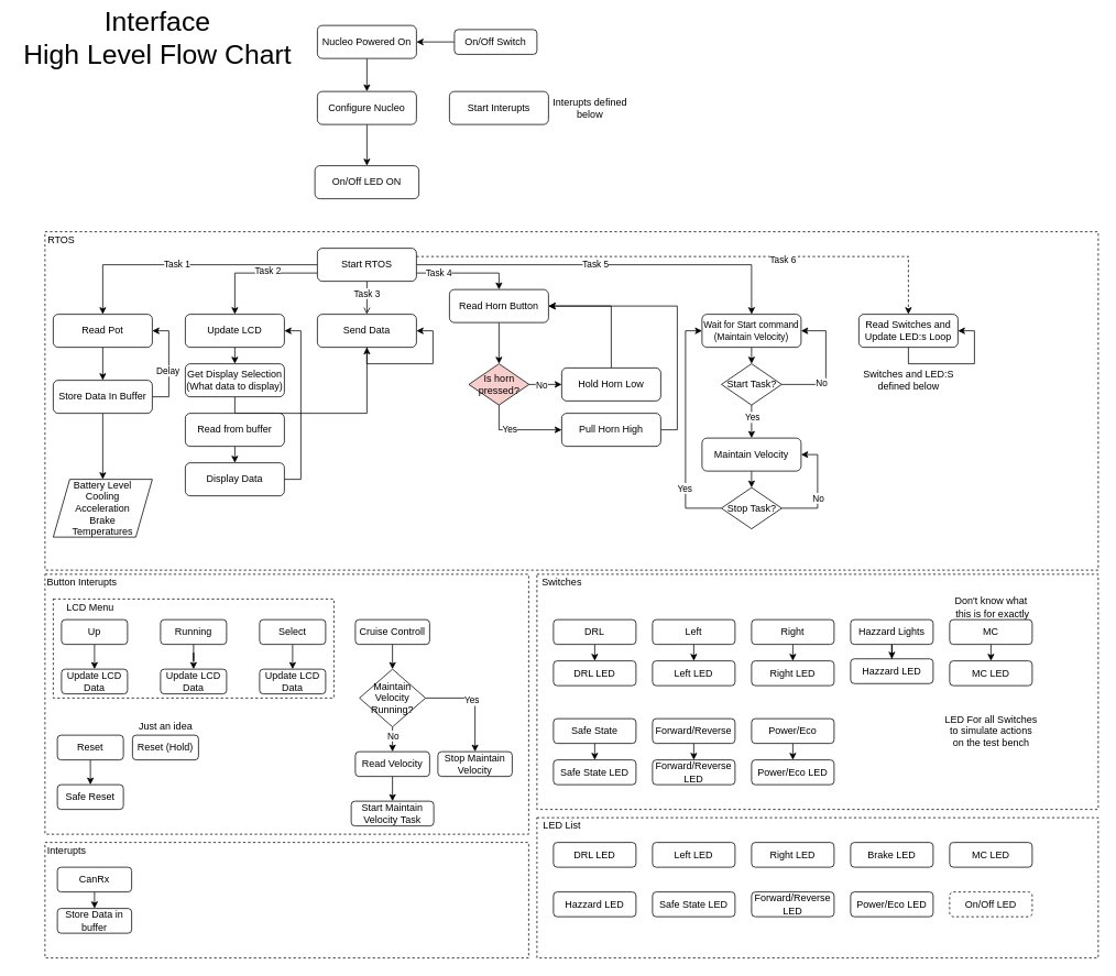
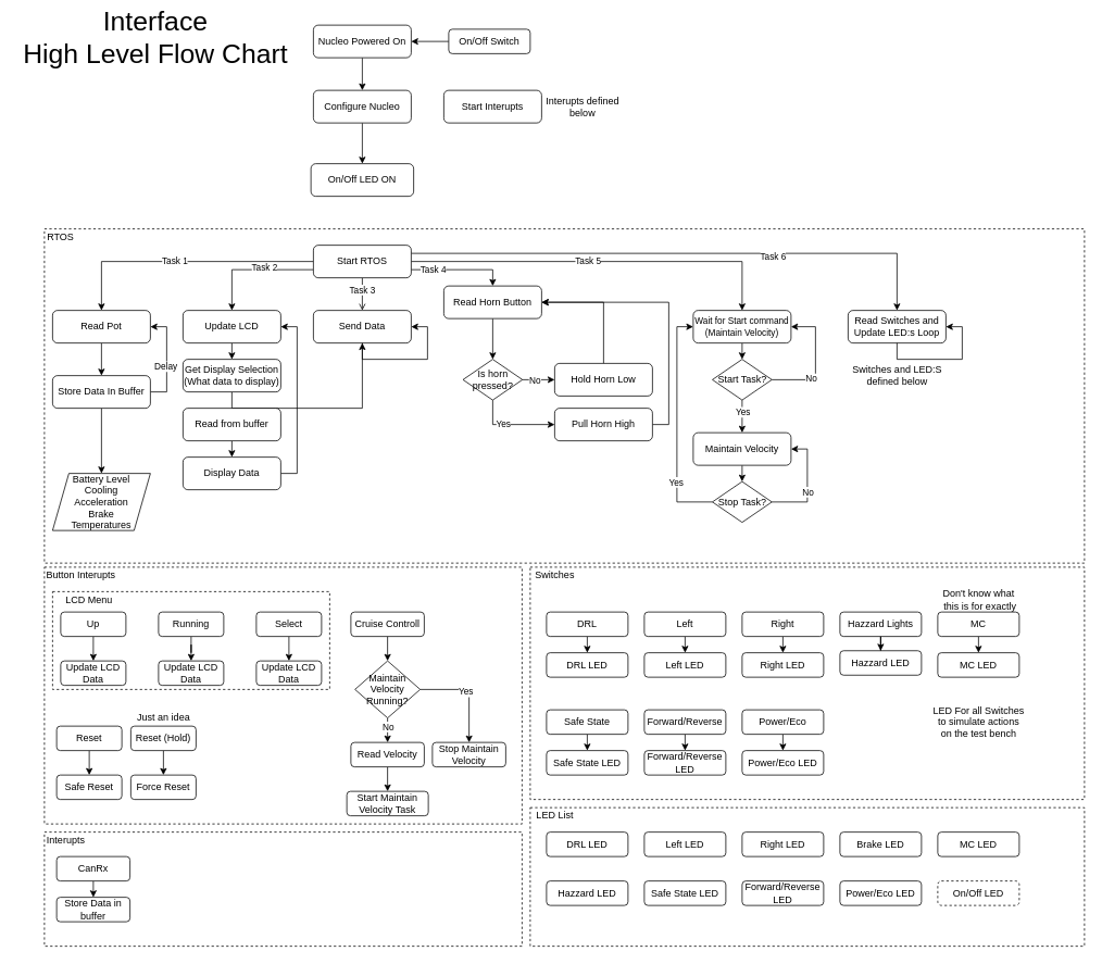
- <mxCell id="16" style="edgeStyle=orthogonalEdgeStyle;rounded=0;orthogonalLoop=1;jettySize=auto;html=1;exitX=1;exitY=0.25;exitDx=0;exitDy=0;entryX=0.5;entryY=0;entryDx=0;entryDy=0;dashed=1;" parent="1" source="18" target="83" edge="1"><mxGeometry relative="1" as="geometry" /></mxCell>
+ <mxCell id="16" style="edgeStyle=orthogonalEdgeStyle;rounded=0;orthogonalLoop=1;jettySize=auto;html=1;exitX=1;exitY=0.25;exitDx=0;exitDy=0;entryX=0.5;entryY=0;entryDx=0;entryDy=0;" parent="1" source="18" target="83" edge="1"><mxGeometry relative="1" as="geometry" /></mxCell>
- <mxCell id="53" value="Is horn pressed?" style="rhombus;whiteSpace=wrap;html=1;fillColor=#f8cecc;" parent="1" vertex="1"><mxGeometry x="567.5" y="440" width="73" height="50" as="geometry" /></mxCell>
+ <mxCell id="53" value="Is horn pressed?" style="rhombus;whiteSpace=wrap;html=1;" parent="1" vertex="1"><mxGeometry x="567.5" y="440" width="73" height="50" as="geometry" /></mxCell>
+ <mxCell id="105" style="edgeStyle=orthogonalEdgeStyle;rounded=0;orthogonalLoop=1;jettySize=auto;html=1;exitX=0.5;exitY=1;exitDx=0;exitDy=0;entryX=0.5;entryY=0;entryDx=0;entryDy=0;" parent="1" source="106" target="107" edge="1"><mxGeometry relative="1" as="geometry" /></mxCell>
+ <mxCell id="107" value="Force Reset" style="rounded=1;whiteSpace=wrap;html=1;fontSize=12;glass=0;strokeWidth=1;shadow=0;" parent="1" vertex="1"><mxGeometry x="160" y="950" width="80" height="30" as="geometry" /></mxCell>
